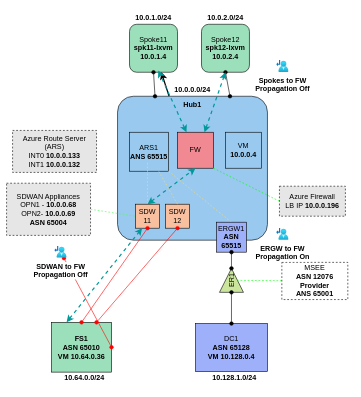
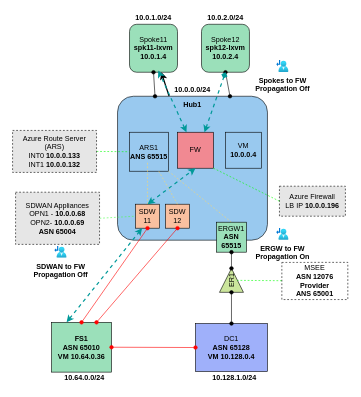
- <mxCell id="39" value="" style="endArrow=classic;startArrow=classic;html=1;rounded=0;dashed=1;strokeWidth=2;entryX=0.5;entryY=1;entryDx=0;entryDy=0;strokeColor=#009999;exitX=0.75;exitY=0;exitDx=0;exitDy=0;" parent="1" source="10" target="2" edge="1"><mxGeometry width="50" height="50" relative="1" as="geometry"><mxPoint x="345" y="220" as="sourcePoint" /><mxPoint x="273" y="127" as="targetPoint" /></mxGeometry></mxCell>
+ <mxCell id="39" value="" style="endArrow=diamond;startArrow=classic;html=1;rounded=0;dashed=1;strokeWidth=2;entryX=0.5;entryY=1;entryDx=0;entryDy=0;strokeColor=#009999;exitX=0.75;exitY=0;exitDx=0;exitDy=0;" parent="1" source="10" target="2" edge="1"><mxGeometry width="50" height="50" relative="1" as="geometry"><mxPoint x="345" y="220" as="sourcePoint" /><mxPoint x="273" y="127" as="targetPoint" /></mxGeometry></mxCell>
+ <mxCell id="28" style="rounded=0;orthogonalLoop=1;jettySize=auto;html=1;exitX=1;exitY=0.5;exitDx=0;exitDy=0;entryX=0;entryY=0.5;entryDx=0;entryDy=0;dashed=1;startArrow=none;startFill=0;endArrow=none;endFill=0;strokeColor=#00FF00;" parent="1" source="29" target="7" edge="1"><mxGeometry relative="1" as="geometry" /></mxCell>
- <mxCell id="31" value="SDWAN Appliances&lt;br&gt;OPN1 -&amp;nbsp;&lt;b&gt;10.0.0.68&lt;/b&gt;&lt;br&gt;OPN2-&amp;nbsp;&lt;b&gt;10.0.0.69&lt;br&gt;ASN 65004&lt;br&gt;&lt;/b&gt;" style="text;html=1;strokeColor=default;fillColor=#E6E6E6;align=center;verticalAlign=middle;whiteSpace=wrap;rounded=0;dashed=1;" parent="1" vertex="1"><mxGeometry x="10" y="305" width="140" height="87" as="geometry" /></mxCell>
+ <mxCell id="31" value="SDWAN Appliances&lt;br&gt;OPN1 -&amp;nbsp;&lt;b&gt;10.0.0.68&lt;/b&gt;&lt;br&gt;OPN2-&amp;nbsp;&lt;b&gt;10.0.0.69&lt;br&gt;ASN 65004&lt;br&gt;&lt;/b&gt;" style="text;html=1;strokeColor=default;fillColor=#E6E6E6;align=center;verticalAlign=middle;whiteSpace=wrap;rounded=0;dashed=1;" parent="1" vertex="1"><mxGeometry x="25" y="320" width="140" height="87" as="geometry" /></mxCell>
- <mxCell id="18" value="ERGW1&lt;br&gt;&lt;b&gt;ASN 65515&lt;/b&gt;" style="whiteSpace=wrap;html=1;aspect=fixed;fillStyle=auto;fillColor=#9FB0FA;" parent="1" vertex="1"><mxGeometry x="360" y="370" width="50" height="50" as="geometry" /></mxCell>
+ <mxCell id="18" value="ERGW1&lt;br&gt;&lt;b&gt;ASN 65515&lt;/b&gt;" style="whiteSpace=wrap;html=1;aspect=fixed;fillStyle=auto;fillColor=#9be0ba;" parent="1" vertex="1"><mxGeometry x="360" y="370" width="50" height="50" as="geometry" /></mxCell>
- <mxCell id="16" style="rounded=0;orthogonalLoop=1;jettySize=auto;html=1;exitX=1;exitY=0.5;exitDx=0;exitDy=0;endArrow=oval;endFill=1;startArrow=oval;startFill=1;strokeColor=#FF0000;" parent="1" source="13" target="45" edge="1"><mxGeometry relative="1" as="geometry" /></mxCell>
+ <mxCell id="16" style="rounded=0;orthogonalLoop=1;jettySize=auto;html=1;exitX=1;exitY=0.5;exitDx=0;exitDy=0;endArrow=oval;endFill=1;startArrow=oval;startFill=1;strokeColor=#FF0000;entryX=0;entryY=0.5;entryDx=0;entryDy=0;" parent="1" source="13" target="12" edge="1"><mxGeometry relative="1" as="geometry" /></mxCell>
